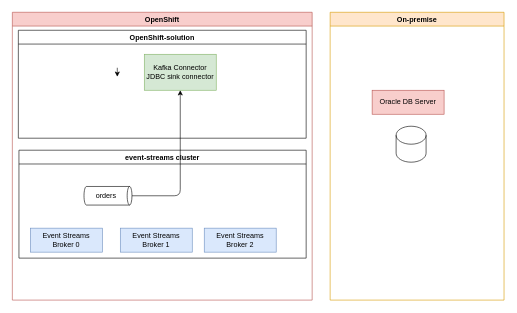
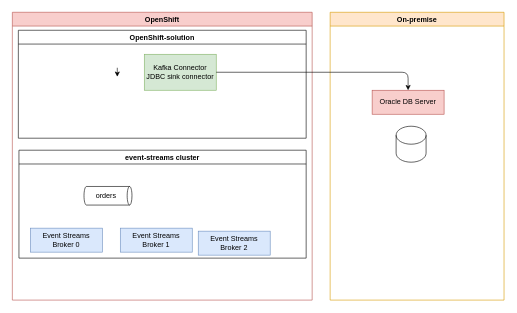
+ <mxCell id="15" style="edgeStyle=orthogonalEdgeStyle;html=1;entryX=0.5;entryY=0;entryDx=0;entryDy=0;" parent="1" source="4" target="14" edge="1"><mxGeometry relative="1" as="geometry" /></mxCell>
- <mxCell id="11" style="edgeStyle=orthogonalEdgeStyle;html=1;" parent="2" source="10" target="4" edge="1"><mxGeometry relative="1" as="geometry" /></mxCell>
- <mxCell id="9" value="Event Streams&lt;br&gt;Broker 2" style="rounded=0;whiteSpace=wrap;html=1;fillColor=#dae8fc;strokeColor=#6c8ebf;" parent="6" vertex="1"><mxGeometry x="309" y="130" width="120" height="40" as="geometry" /></mxCell>
+ <mxCell id="9" value="Event Streams&lt;br&gt;Broker 2" style="rounded=0;whiteSpace=wrap;html=1;fillColor=#dae8fc;strokeColor=#6c8ebf;" parent="6" vertex="1"><mxGeometry x="299" y="135" width="120" height="40" as="geometry" /></mxCell>
